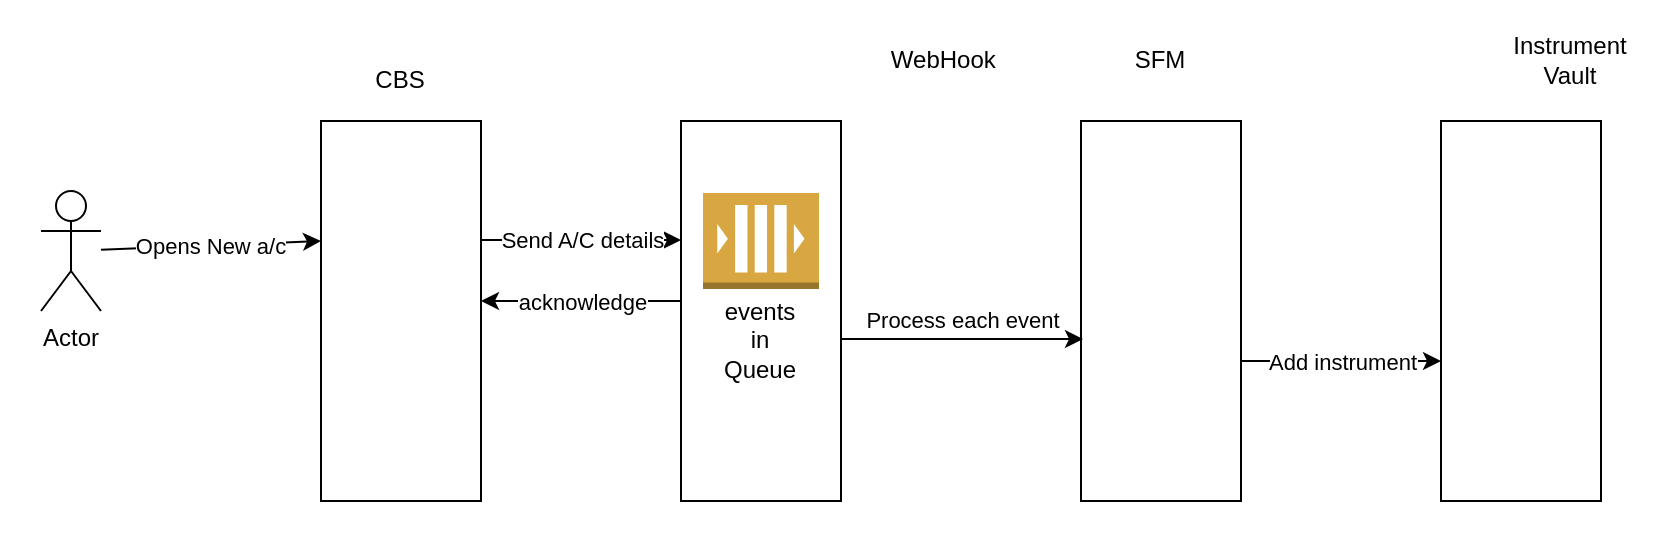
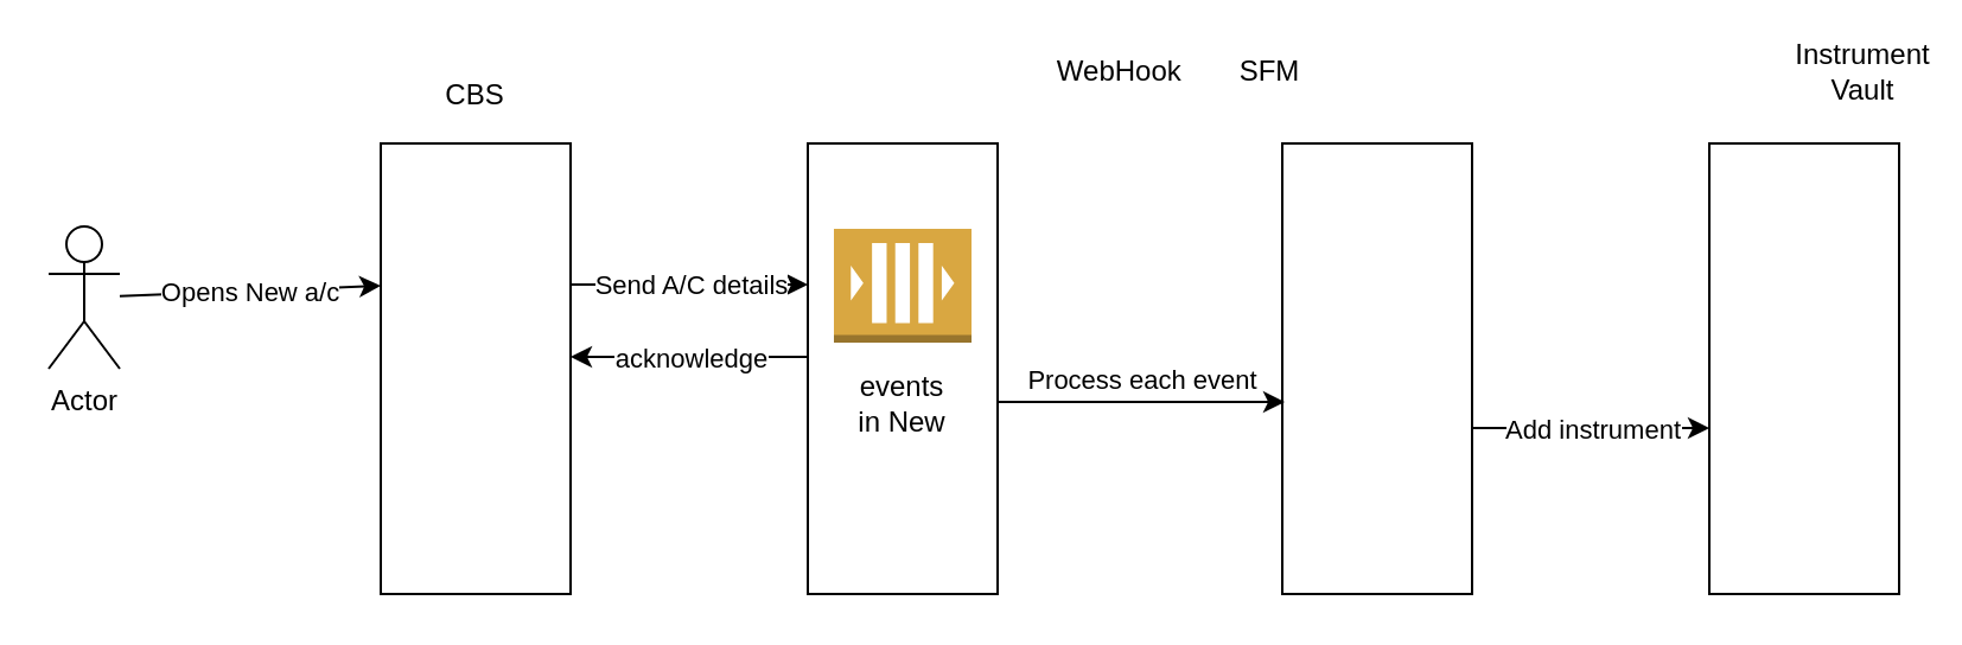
- <mxCell id="6" value="SFM" style="text;html=1;strokeColor=none;fillColor=none;align=center;verticalAlign=middle;whiteSpace=wrap;rounded=0;" vertex="1" parent="1"><mxGeometry x="560" y="20" width="40" height="20" as="geometry" /></mxCell>
+ <mxCell id="6" value="SFM" style="text;html=1;strokeColor=none;fillColor=none;align=center;verticalAlign=middle;whiteSpace=wrap;rounded=0;" vertex="1" parent="1"><mxGeometry x="515" y="20" width="40" height="20" as="geometry" /></mxCell>
- <mxCell id="16" value="events in Queue" style="text;html=1;strokeColor=none;fillColor=none;align=center;verticalAlign=middle;whiteSpace=wrap;rounded=0;" vertex="1" parent="1"><mxGeometry x="360" y="160" width="40" height="20" as="geometry" /></mxCell>
+ <mxCell id="16" value="events in New" style="text;html=1;strokeColor=none;fillColor=none;align=center;verticalAlign=middle;whiteSpace=wrap;rounded=0;" vertex="1" parent="1"><mxGeometry x="360" y="160" width="40" height="20" as="geometry" /></mxCell>
